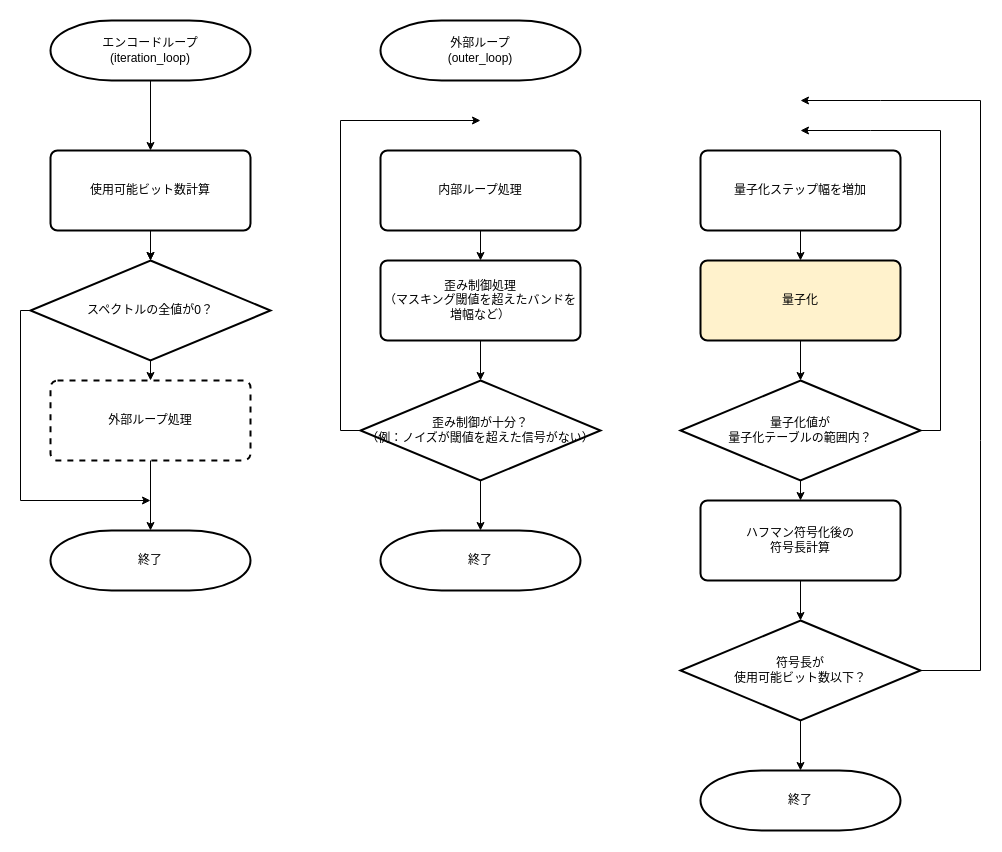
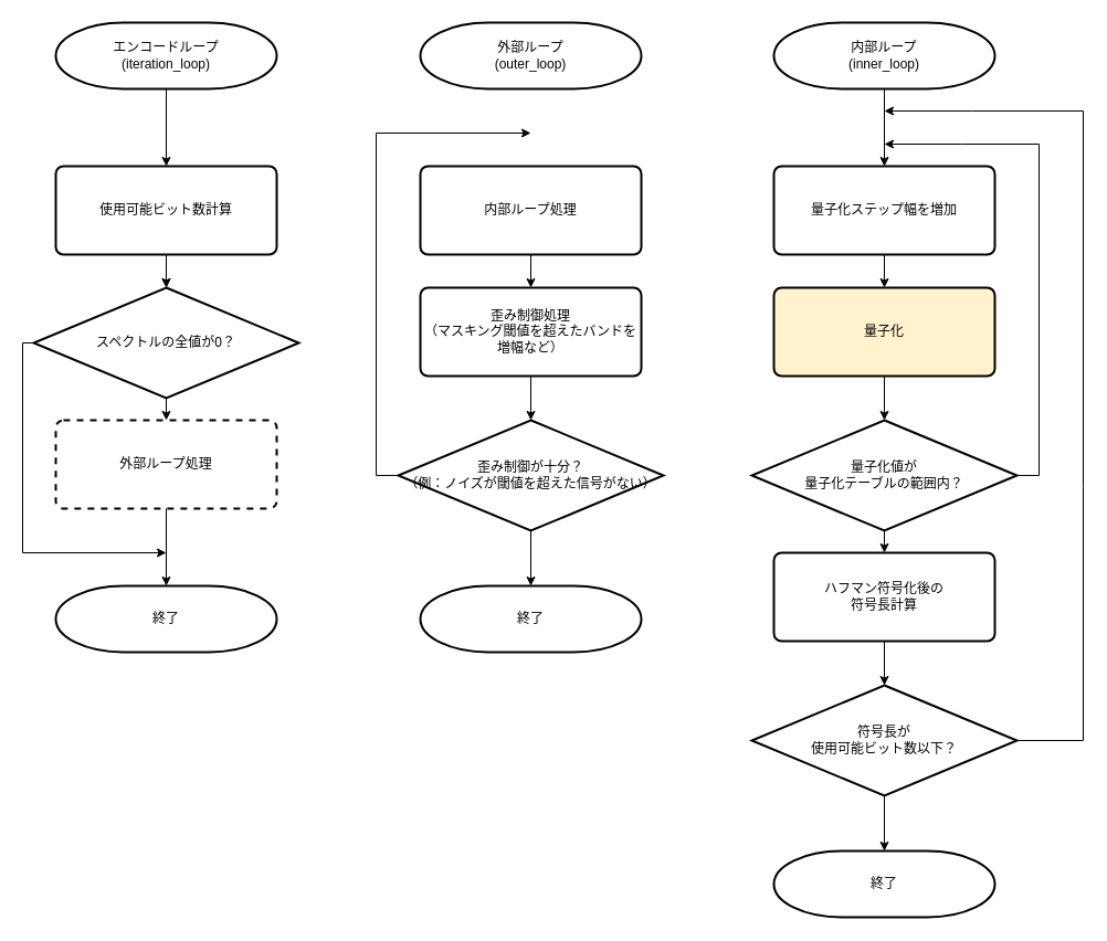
+ <mxCell id="7" value="内部ループ&lt;div&gt;(inner_loop)&lt;/div&gt;" style="strokeWidth=2;html=1;shape=mxgraph.flowchart.terminator;whiteSpace=wrap;" vertex="1" parent="1"><mxGeometry x="700" width="200" height="60" as="geometry" y="20" /></mxCell>
+ <mxCell id="8" value="" style="endArrow=classic;html=1;rounded=0;exitX=0.5;exitY=1;exitDx=0;exitDy=0;exitPerimeter=0;entryX=0.5;entryY=0;entryDx=0;entryDy=0;" edge="1" parent="1" source="7" target="2"><mxGeometry width="50" height="50" relative="1" as="geometry"><mxPoint x="810" y="230" as="sourcePoint" /><mxPoint x="800" y="130" as="targetPoint" /></mxGeometry></mxCell>
